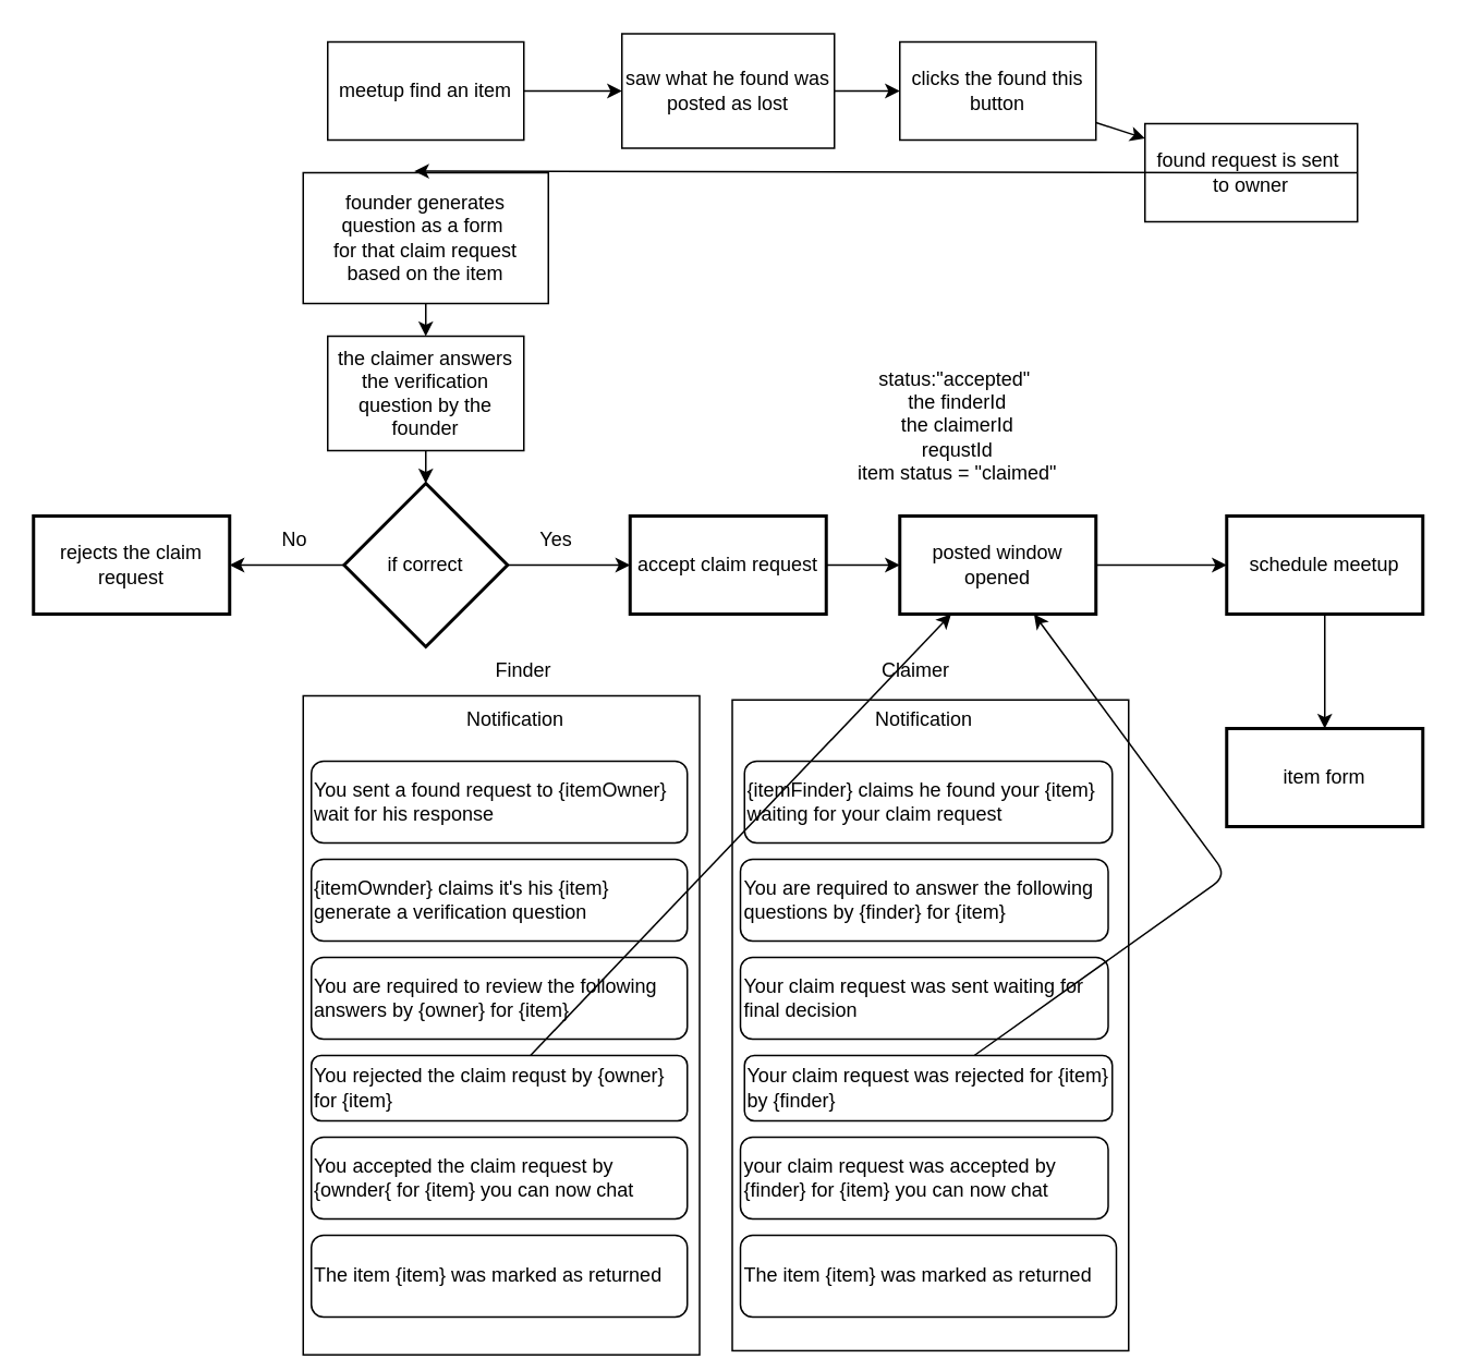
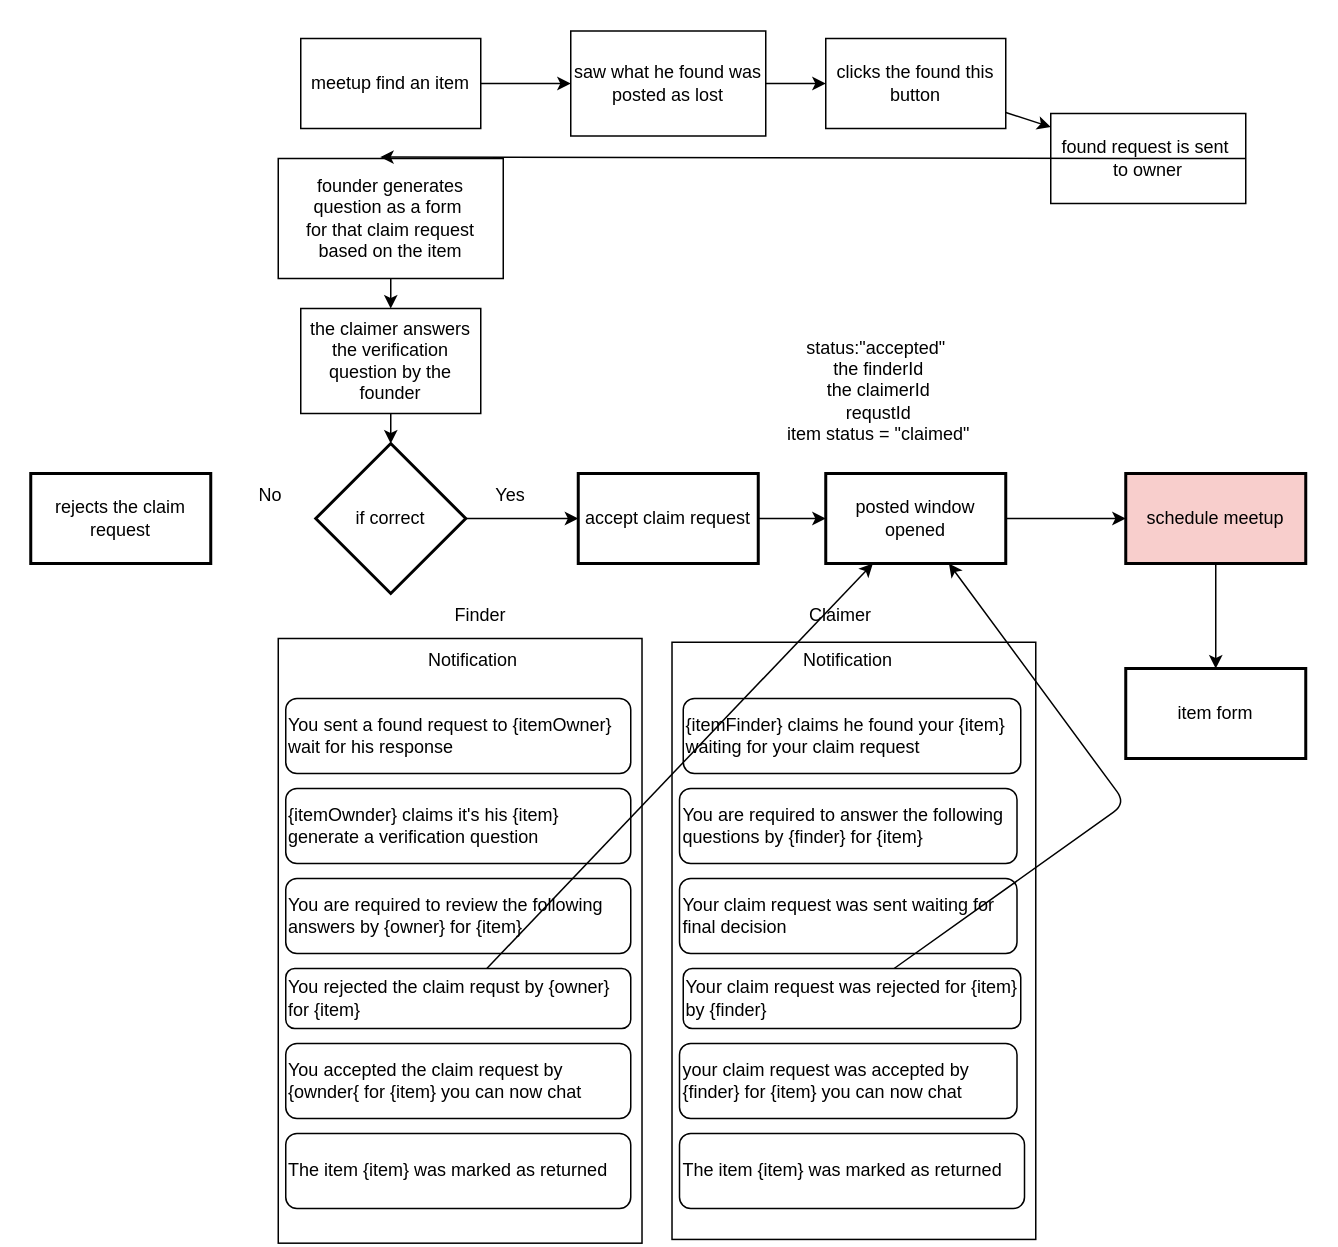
- <mxCell id="12" value="" style="edgeStyle=none;html=1;" edge="1" parent="1" source="14" target="15"><mxGeometry relative="1" as="geometry" /></mxCell>
- <mxCell id="23" value="schedule meetup" style="whiteSpace=wrap;html=1;strokeWidth=2;" vertex="1" parent="1"><mxGeometry x="750" y="315" width="120" height="60" as="geometry" /></mxCell>
+ <mxCell id="23" value="schedule meetup" style="whiteSpace=wrap;html=1;strokeWidth=2;fillColor=#f8cecc;" vertex="1" parent="1"><mxGeometry x="750" y="315" width="120" height="60" as="geometry" /></mxCell>
